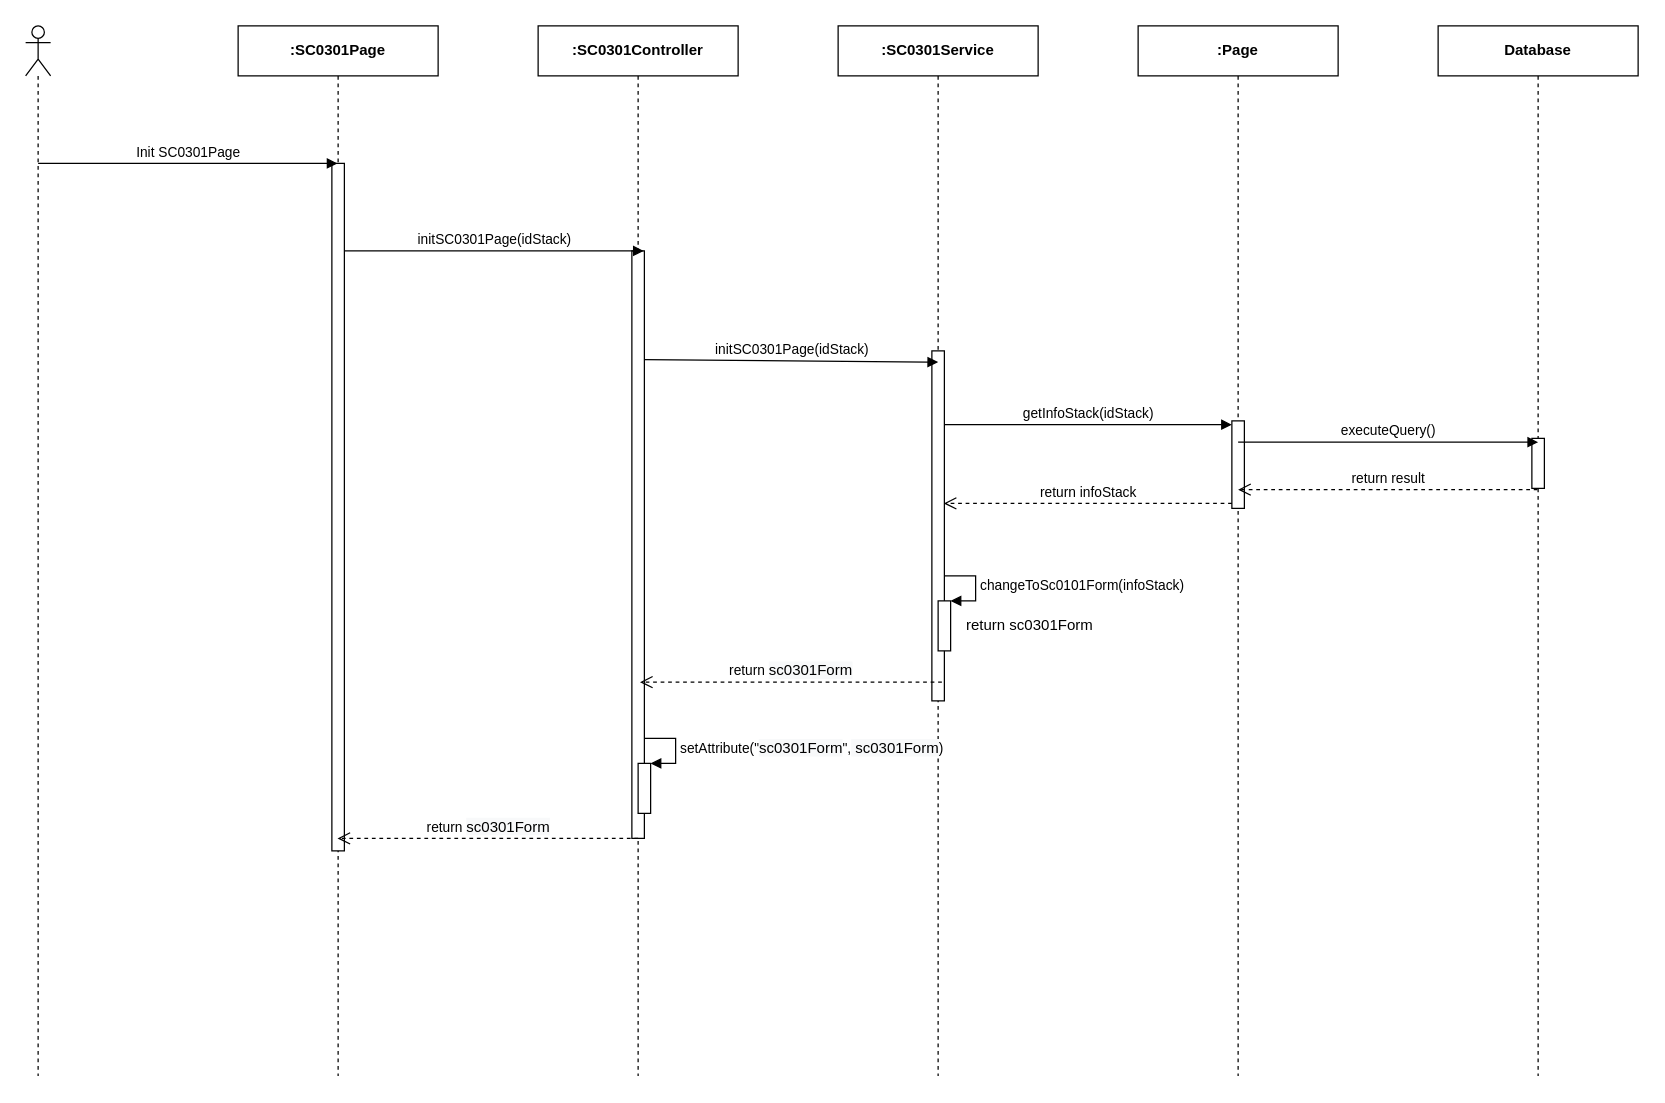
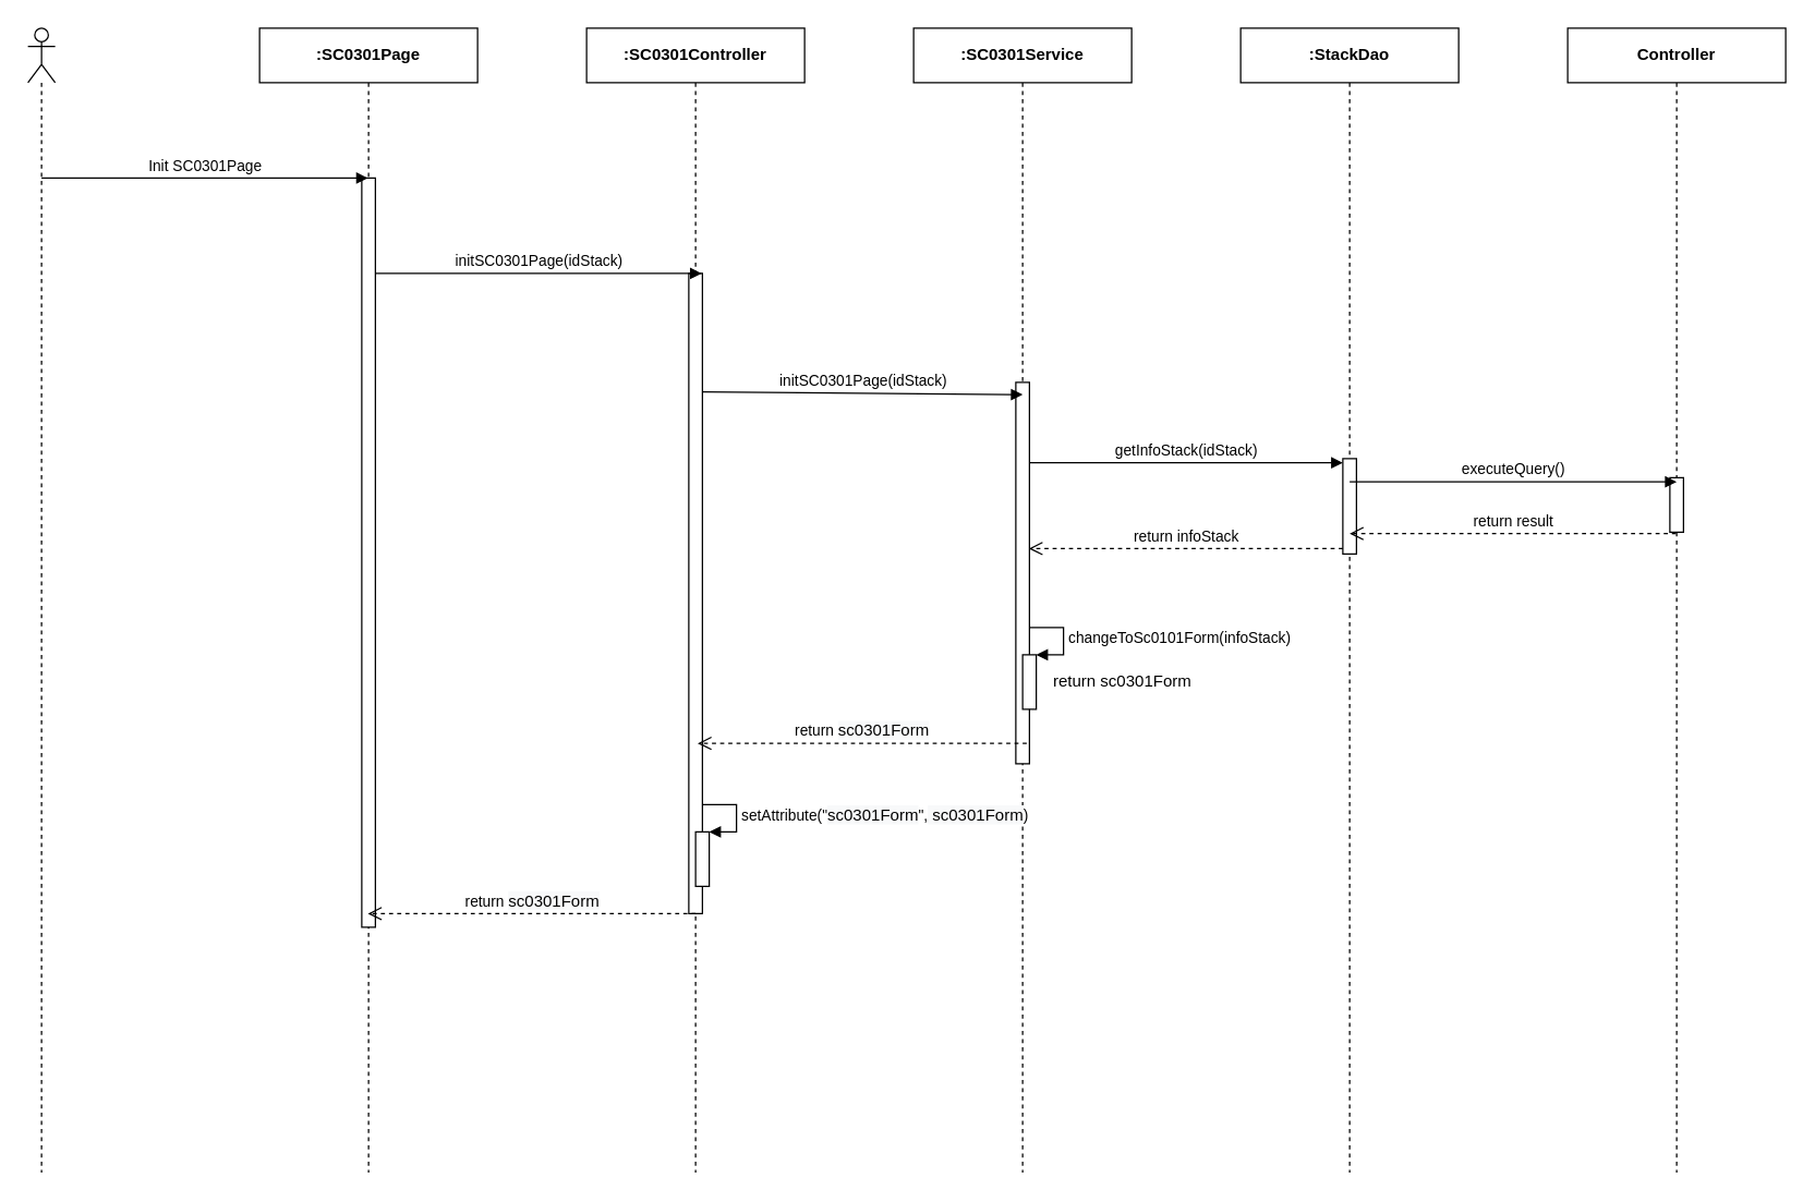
- <mxCell id="5" value="&lt;b&gt;:Page&lt;/b&gt;" style="shape=umlLifeline;perimeter=lifelinePerimeter;whiteSpace=wrap;html=1;container=1;collapsible=0;recursiveResize=0;outlineConnect=0;" parent="1" vertex="1"><mxGeometry x="910" y="20" width="160" height="840" as="geometry" /></mxCell>
+ <mxCell id="5" value="&lt;b&gt;:StackDao&lt;/b&gt;" style="shape=umlLifeline;perimeter=lifelinePerimeter;whiteSpace=wrap;html=1;container=1;collapsible=0;recursiveResize=0;outlineConnect=0;" parent="1" vertex="1"><mxGeometry x="910" y="20" width="160" height="840" as="geometry" /></mxCell>
- <mxCell id="22" value="&lt;b&gt;Database&lt;/b&gt;" style="shape=umlLifeline;perimeter=lifelinePerimeter;whiteSpace=wrap;html=1;container=1;collapsible=0;recursiveResize=0;outlineConnect=0;" parent="1" vertex="1"><mxGeometry x="1150" y="20" width="160" height="840" as="geometry" /></mxCell>
+ <mxCell id="22" value="&lt;b&gt;Controller&lt;/b&gt;" style="shape=umlLifeline;perimeter=lifelinePerimeter;whiteSpace=wrap;html=1;container=1;collapsible=0;recursiveResize=0;outlineConnect=0;" parent="1" vertex="1"><mxGeometry x="1150" y="20" width="160" height="840" as="geometry" /></mxCell>
